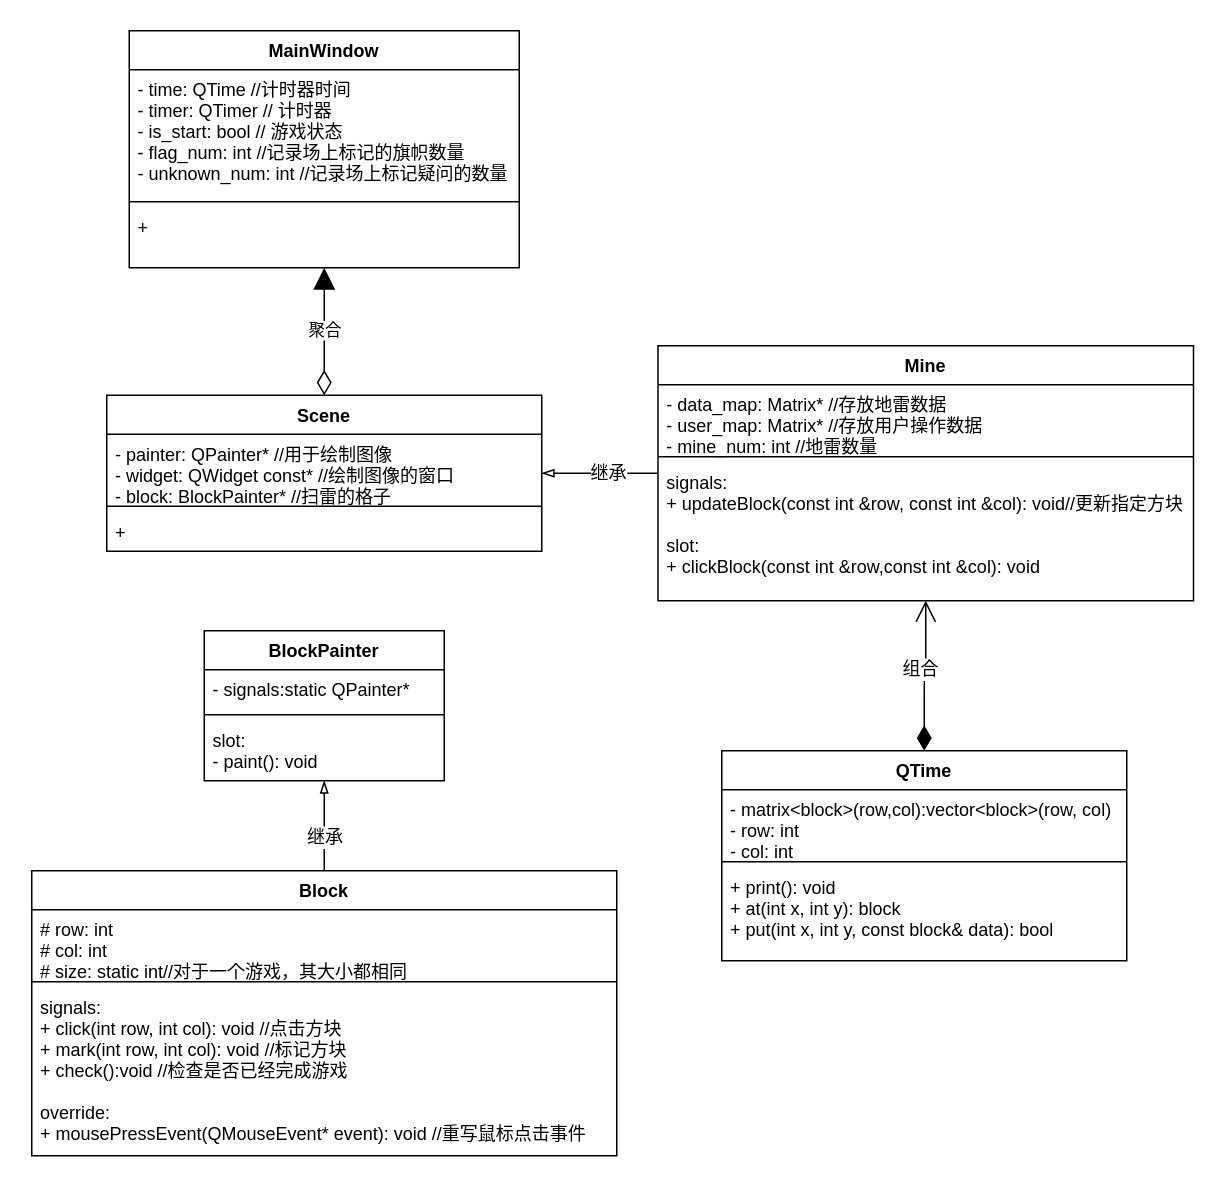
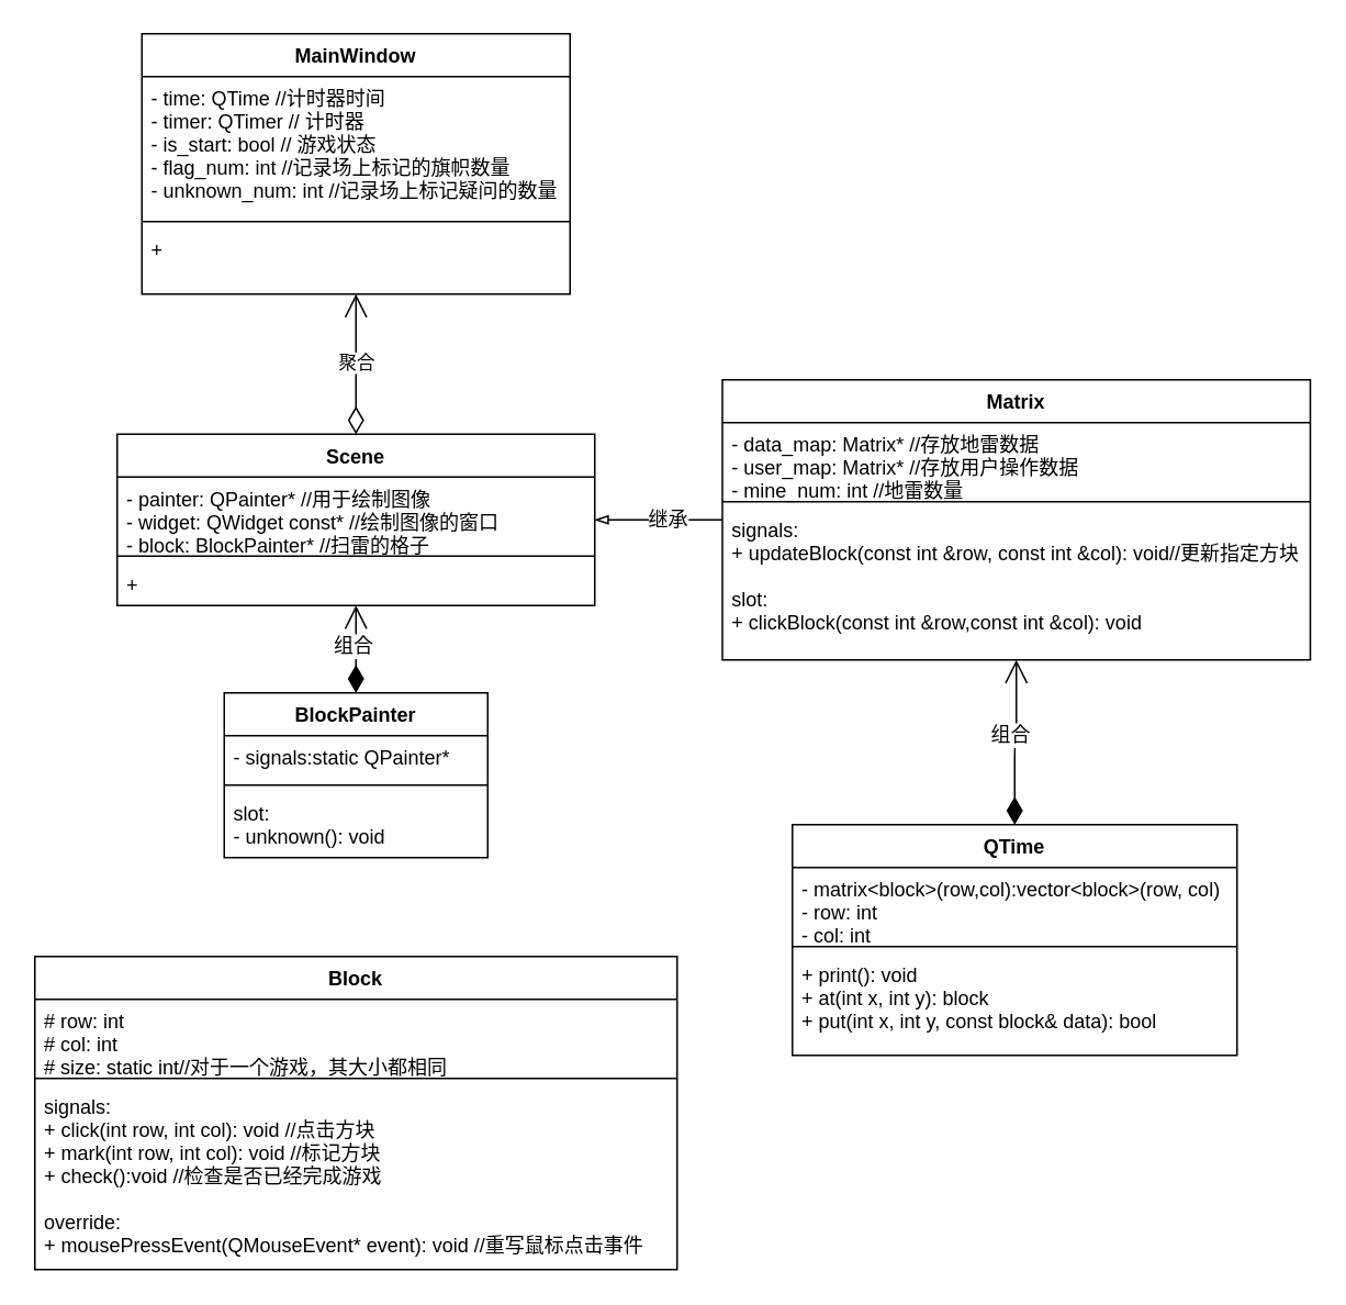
- <mxCell id="34" value="聚合" style="endArrow=block;html=1;endSize=12;startArrow=diamondThin;startSize=14;startFill=0;edgeStyle=orthogonalEdgeStyle;exitX=0.5;exitY=0;exitDx=0;exitDy=0;" parent="1" source="22" target="12" edge="1"><mxGeometry relative="1" as="geometry"><mxPoint x="180.5" y="220" as="sourcePoint" /><mxPoint x="340.5" y="220" as="targetPoint" /></mxGeometry></mxCell>
+ <mxCell id="34" value="聚合" style="endArrow=open;html=1;endSize=12;startArrow=diamondThin;startSize=14;startFill=0;edgeStyle=orthogonalEdgeStyle;exitX=0.5;exitY=0;exitDx=0;exitDy=0;" parent="1" source="22" target="12" edge="1"><mxGeometry relative="1" as="geometry"><mxPoint x="180.5" y="220" as="sourcePoint" /><mxPoint x="340.5" y="220" as="targetPoint" /></mxGeometry></mxCell>
- <mxCell id="8" value="Mine" style="swimlane;fontStyle=1;align=center;verticalAlign=top;childLayout=stackLayout;horizontal=1;startSize=26;horizontalStack=0;resizeParent=1;resizeParentMax=0;resizeLast=0;collapsible=1;marginBottom=0;rounded=0;" parent="1" vertex="1"><mxGeometry x="438" y="230" width="357" height="170" as="geometry" /></mxCell>
+ <mxCell id="8" value="Matrix" style="swimlane;fontStyle=1;align=center;verticalAlign=top;childLayout=stackLayout;horizontal=1;startSize=26;horizontalStack=0;resizeParent=1;resizeParentMax=0;resizeLast=0;collapsible=1;marginBottom=0;rounded=0;" parent="1" vertex="1"><mxGeometry x="438" y="230" width="357" height="170" as="geometry" /></mxCell>
+ <mxCell id="32" value="" style="endArrow=open;html=1;endSize=12;startArrow=diamondThin;startSize=14;startFill=1;edgeStyle=orthogonalEdgeStyle;align=left;verticalAlign=bottom;exitX=0.5;exitY=0;exitDx=0;exitDy=0;" parent="1" source="26" target="22" edge="1"><mxGeometry x="-1" y="3" relative="1" as="geometry"><mxPoint x="320.5" y="490" as="sourcePoint" /><mxPoint x="480.5" y="490" as="targetPoint" /></mxGeometry></mxCell>
+ <mxCell id="33" value="组合" style="text;html=1;resizable=0;points=[];align=center;verticalAlign=middle;labelBackgroundColor=#ffffff;" parent="32" vertex="1" connectable="0"><mxGeometry x="0.108" y="2" relative="1" as="geometry"><mxPoint as="offset" /></mxGeometry></mxCell>
- <mxCell id="29" value="slot:&#10;- paint(): void" style="text;strokeColor=none;fillColor=none;align=left;verticalAlign=top;spacingLeft=4;spacingRight=4;overflow=hidden;rotatable=0;points=[[0,0.5],[1,0.5]];portConstraint=eastwest;" parent="26" vertex="1"><mxGeometry y="60" width="160" height="40" as="geometry" /></mxCell>
+ <mxCell id="29" value="slot:&#10;- unknown(): void" style="text;strokeColor=none;fillColor=none;align=left;verticalAlign=top;spacingLeft=4;spacingRight=4;overflow=hidden;rotatable=0;points=[[0,0.5],[1,0.5]];portConstraint=eastwest;" parent="26" vertex="1"><mxGeometry y="60" width="160" height="40" as="geometry" /></mxCell>
- <mxCell id="16" style="edgeStyle=orthogonalEdgeStyle;rounded=0;orthogonalLoop=1;jettySize=auto;html=1;exitX=0.5;exitY=0;exitDx=0;exitDy=0;endArrow=blockThin;endFill=0;" parent="1" source="18" target="26" edge="1"><mxGeometry relative="1" as="geometry"><mxPoint x="170.5" y="500" as="targetPoint" /><Array as="points"><mxPoint x="215.5" y="590" /></Array></mxGeometry></mxCell>
- <mxCell id="17" value="继承" style="text;html=1;resizable=0;points=[];align=center;verticalAlign=middle;labelBackgroundColor=#ffffff;" parent="16" vertex="1" connectable="0"><mxGeometry x="0.325" relative="1" as="geometry"><mxPoint y="10" as="offset" /></mxGeometry></mxCell>
